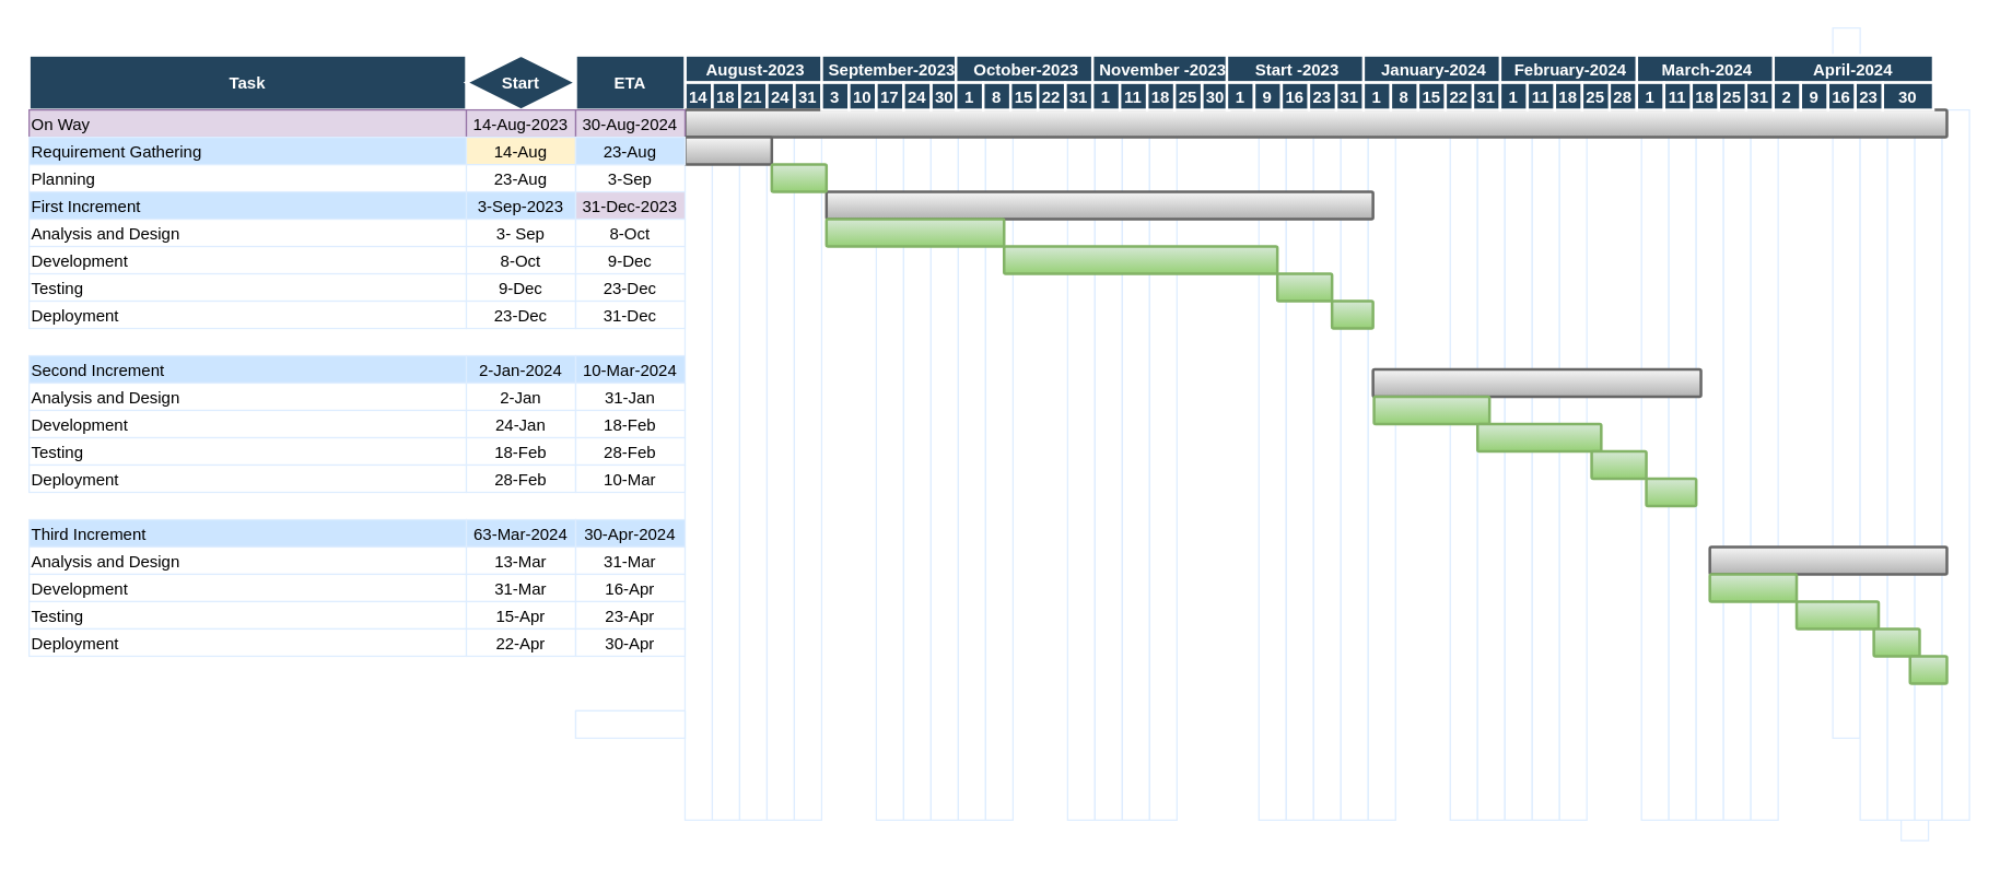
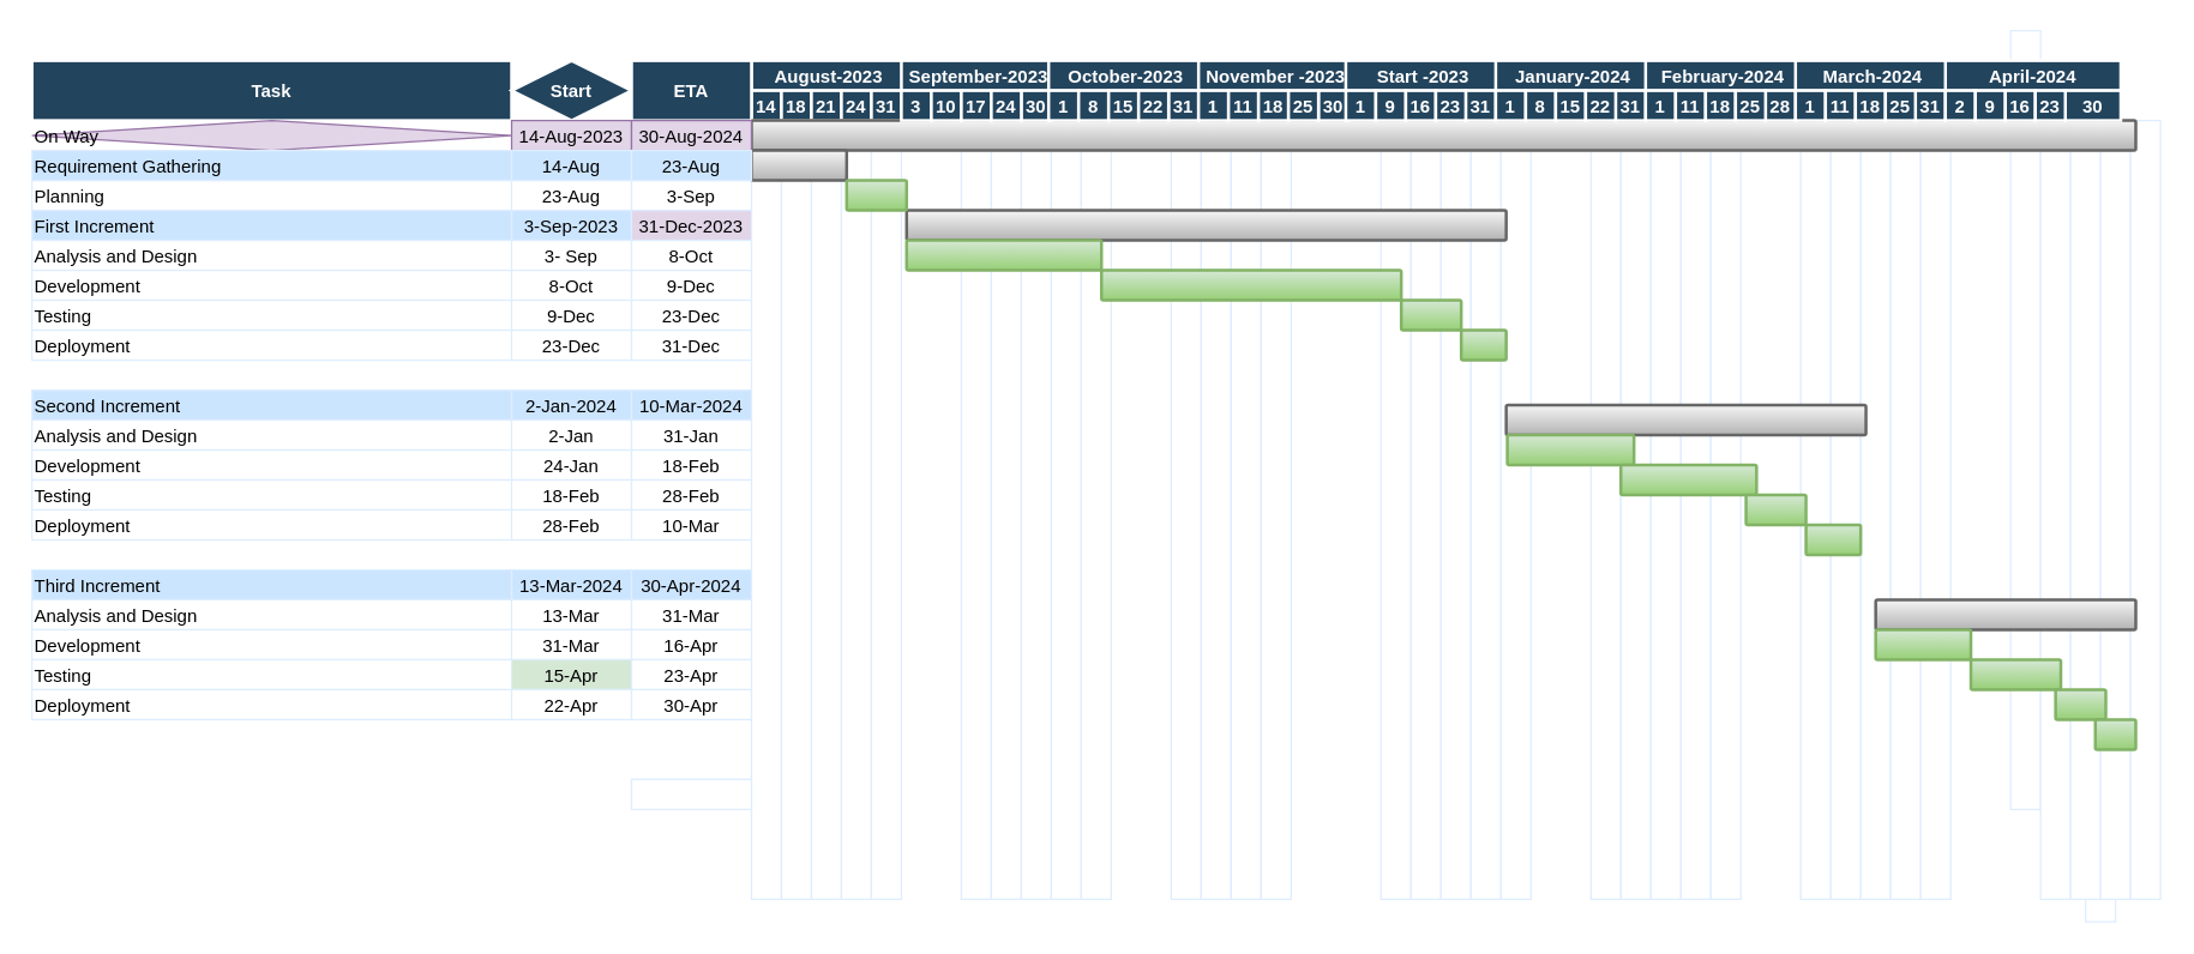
- <mxCell id="48" value="On Way" style="align=left;strokeColor=#9673a6;fillColor=#e1d5e7;" parent="1" vertex="1"><mxGeometry x="20.5" y="80" width="320.0" height="20" as="geometry" /></mxCell>
+ <mxCell id="48" value="On Way" style="rhombus;align=left;strokeColor=#9673a6;fillColor=#e1d5e7;" parent="1" vertex="1"><mxGeometry x="20.5" y="80" width="320.0" height="20" as="geometry" /></mxCell>
- <mxCell id="101" value="14-Aug" style="strokeColor=#DEEDFF;fillColor=#fff2cc;" parent="1" vertex="1"><mxGeometry x="340.5" y="100" width="80.0" height="20" as="geometry" /></mxCell>
+ <mxCell id="101" value="14-Aug" style="strokeColor=#DEEDFF;fillColor=#CCE5FF" parent="1" vertex="1"><mxGeometry x="340.5" y="100" width="80.0" height="20" as="geometry" /></mxCell>
- <mxCell id="86" value="63-Mar-2024" style="strokeColor=#DEEDFF;fillColor=#CCE5FF" parent="1" vertex="1"><mxGeometry x="340.5" y="380" width="80.0" height="20" as="geometry" /></mxCell>
+ <mxCell id="86" value="13-Mar-2024" style="strokeColor=#DEEDFF;fillColor=#CCE5FF" parent="1" vertex="1"><mxGeometry x="340.5" y="380" width="80.0" height="20" as="geometry" /></mxCell>
- <mxCell id="95" value="15-Apr" style="strokeColor=#DEEDFF" parent="1" vertex="1"><mxGeometry x="340.5" y="440" width="80.0" height="20" as="geometry" /></mxCell>
+ <mxCell id="95" value="15-Apr" style="strokeColor=#DEEDFF;fillColor=#d5e8d4;" parent="1" vertex="1"><mxGeometry x="340.5" y="440" width="80.0" height="20" as="geometry" /></mxCell>
